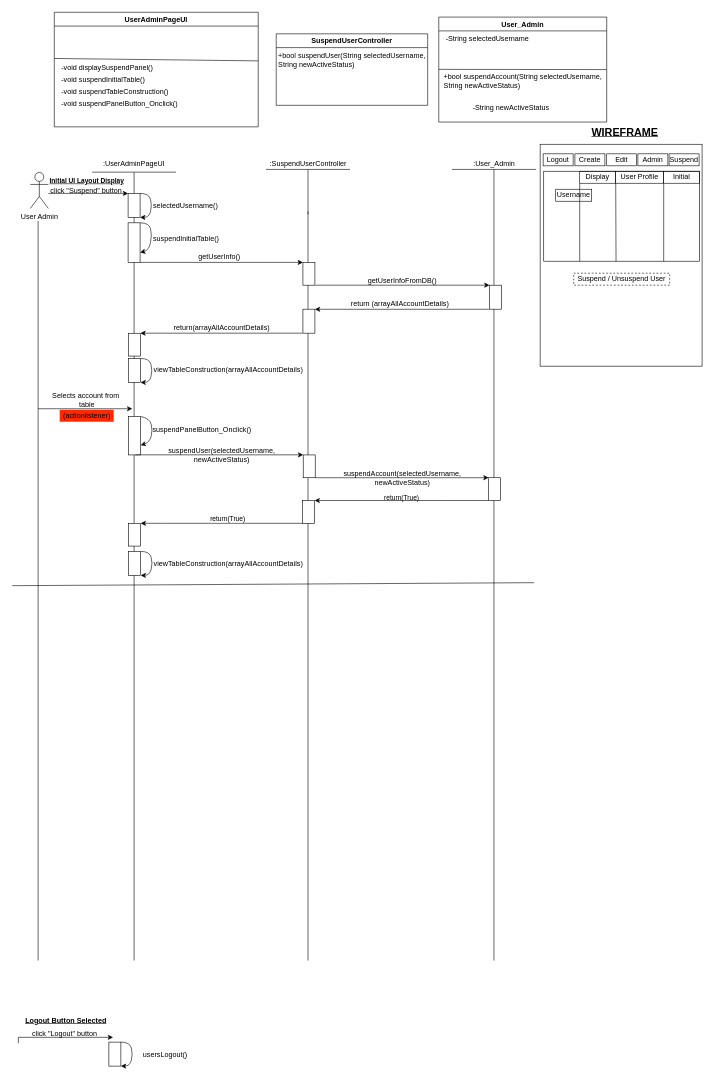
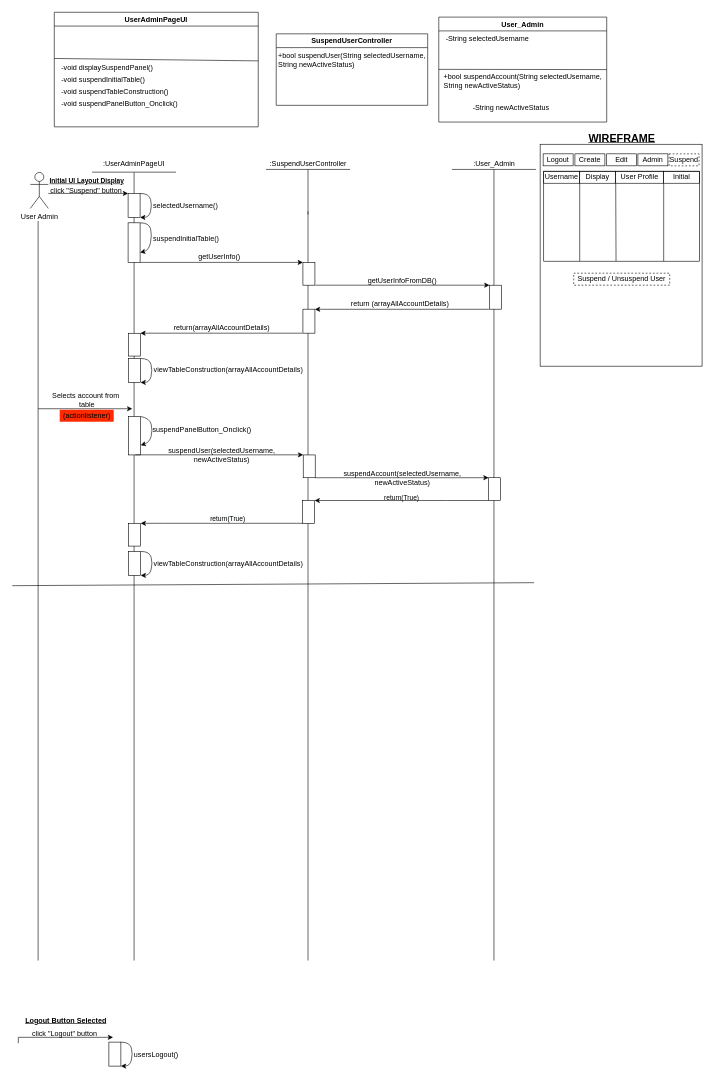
- <mxCell id="32" value="&lt;b&gt;&lt;u&gt;&lt;font style=&quot;font-size: 18px&quot;&gt;WIREFRAME&lt;/font&gt;&lt;/u&gt;&lt;/b&gt;" style="text;html=1;align=center;verticalAlign=middle;resizable=0;points=[];autosize=1;strokeColor=none;fillColor=none;" parent="1" vertex="1"><mxGeometry x="976" y="210" width="130" height="20" as="geometry" /></mxCell>
+ <mxCell id="32" value="&lt;b&gt;&lt;u&gt;&lt;font style=&quot;font-size: 18px&quot;&gt;WIREFRAME&lt;/font&gt;&lt;/u&gt;&lt;/b&gt;" style="text;html=1;align=center;verticalAlign=middle;resizable=0;points=[];autosize=1;strokeColor=none;fillColor=none;" parent="1" vertex="1"><mxGeometry x="971" y="220" width="130" height="20" as="geometry" /></mxCell>
- <mxCell id="31" value="Suspend" style="rounded=0;whiteSpace=wrap;html=1;" parent="1" vertex="1"><mxGeometry x="1115" y="256" width="50" height="20" as="geometry" /></mxCell>
+ <mxCell id="31" value="Suspend" style="rounded=0;whiteSpace=wrap;html=1;dashed=1;" parent="1" vertex="1"><mxGeometry x="1115" y="256" width="50" height="20" as="geometry" /></mxCell>
- <mxCell id="40" value="Username" style="text;html=1;strokeColor=default;fillColor=none;align=center;verticalAlign=middle;whiteSpace=wrap;rounded=0;labelBackgroundColor=#FFFFFF;" parent="1" vertex="1"><mxGeometry x="926" y="315" width="60" height="20" as="geometry" /></mxCell>
+ <mxCell id="40" value="Username" style="text;html=1;strokeColor=default;fillColor=none;align=center;verticalAlign=middle;whiteSpace=wrap;rounded=0;labelBackgroundColor=#FFFFFF;" parent="1" vertex="1"><mxGeometry x="906" y="285" width="60" height="20" as="geometry" /></mxCell>
- <mxCell id="69" value="usersLogout()" style="text;html=1;align=left;verticalAlign=middle;resizable=0;points=[];autosize=1;strokeColor=none;fillColor=none;" parent="1" vertex="1"><mxGeometry x="236" y="1748.64" width="90" height="20" as="geometry" /></mxCell>
+ <mxCell id="69" value="usersLogout()" style="text;html=1;align=left;verticalAlign=middle;resizable=0;points=[];autosize=1;strokeColor=none;fillColor=none;" parent="1" vertex="1"><mxGeometry x="221" y="1748.64" width="90" height="20" as="geometry" /></mxCell>
